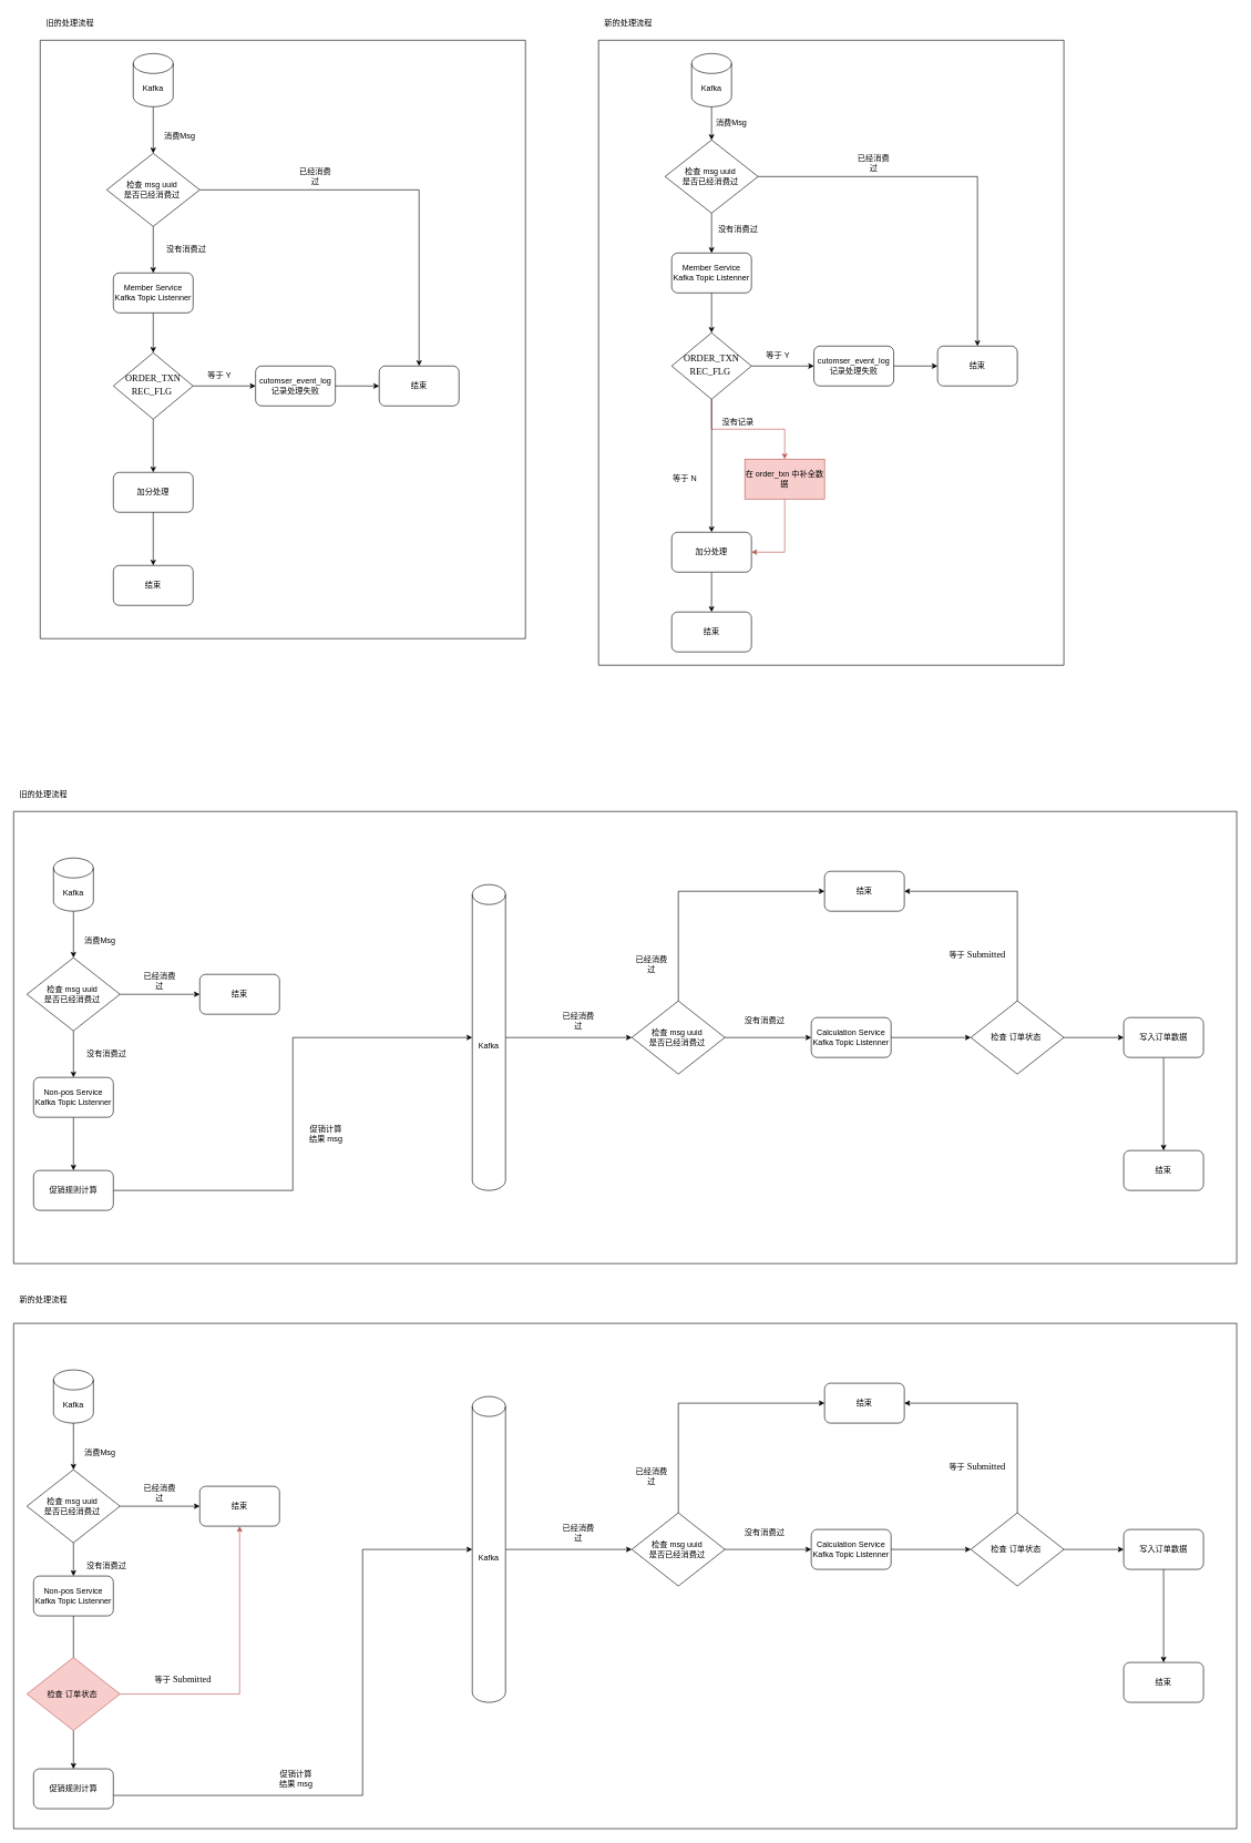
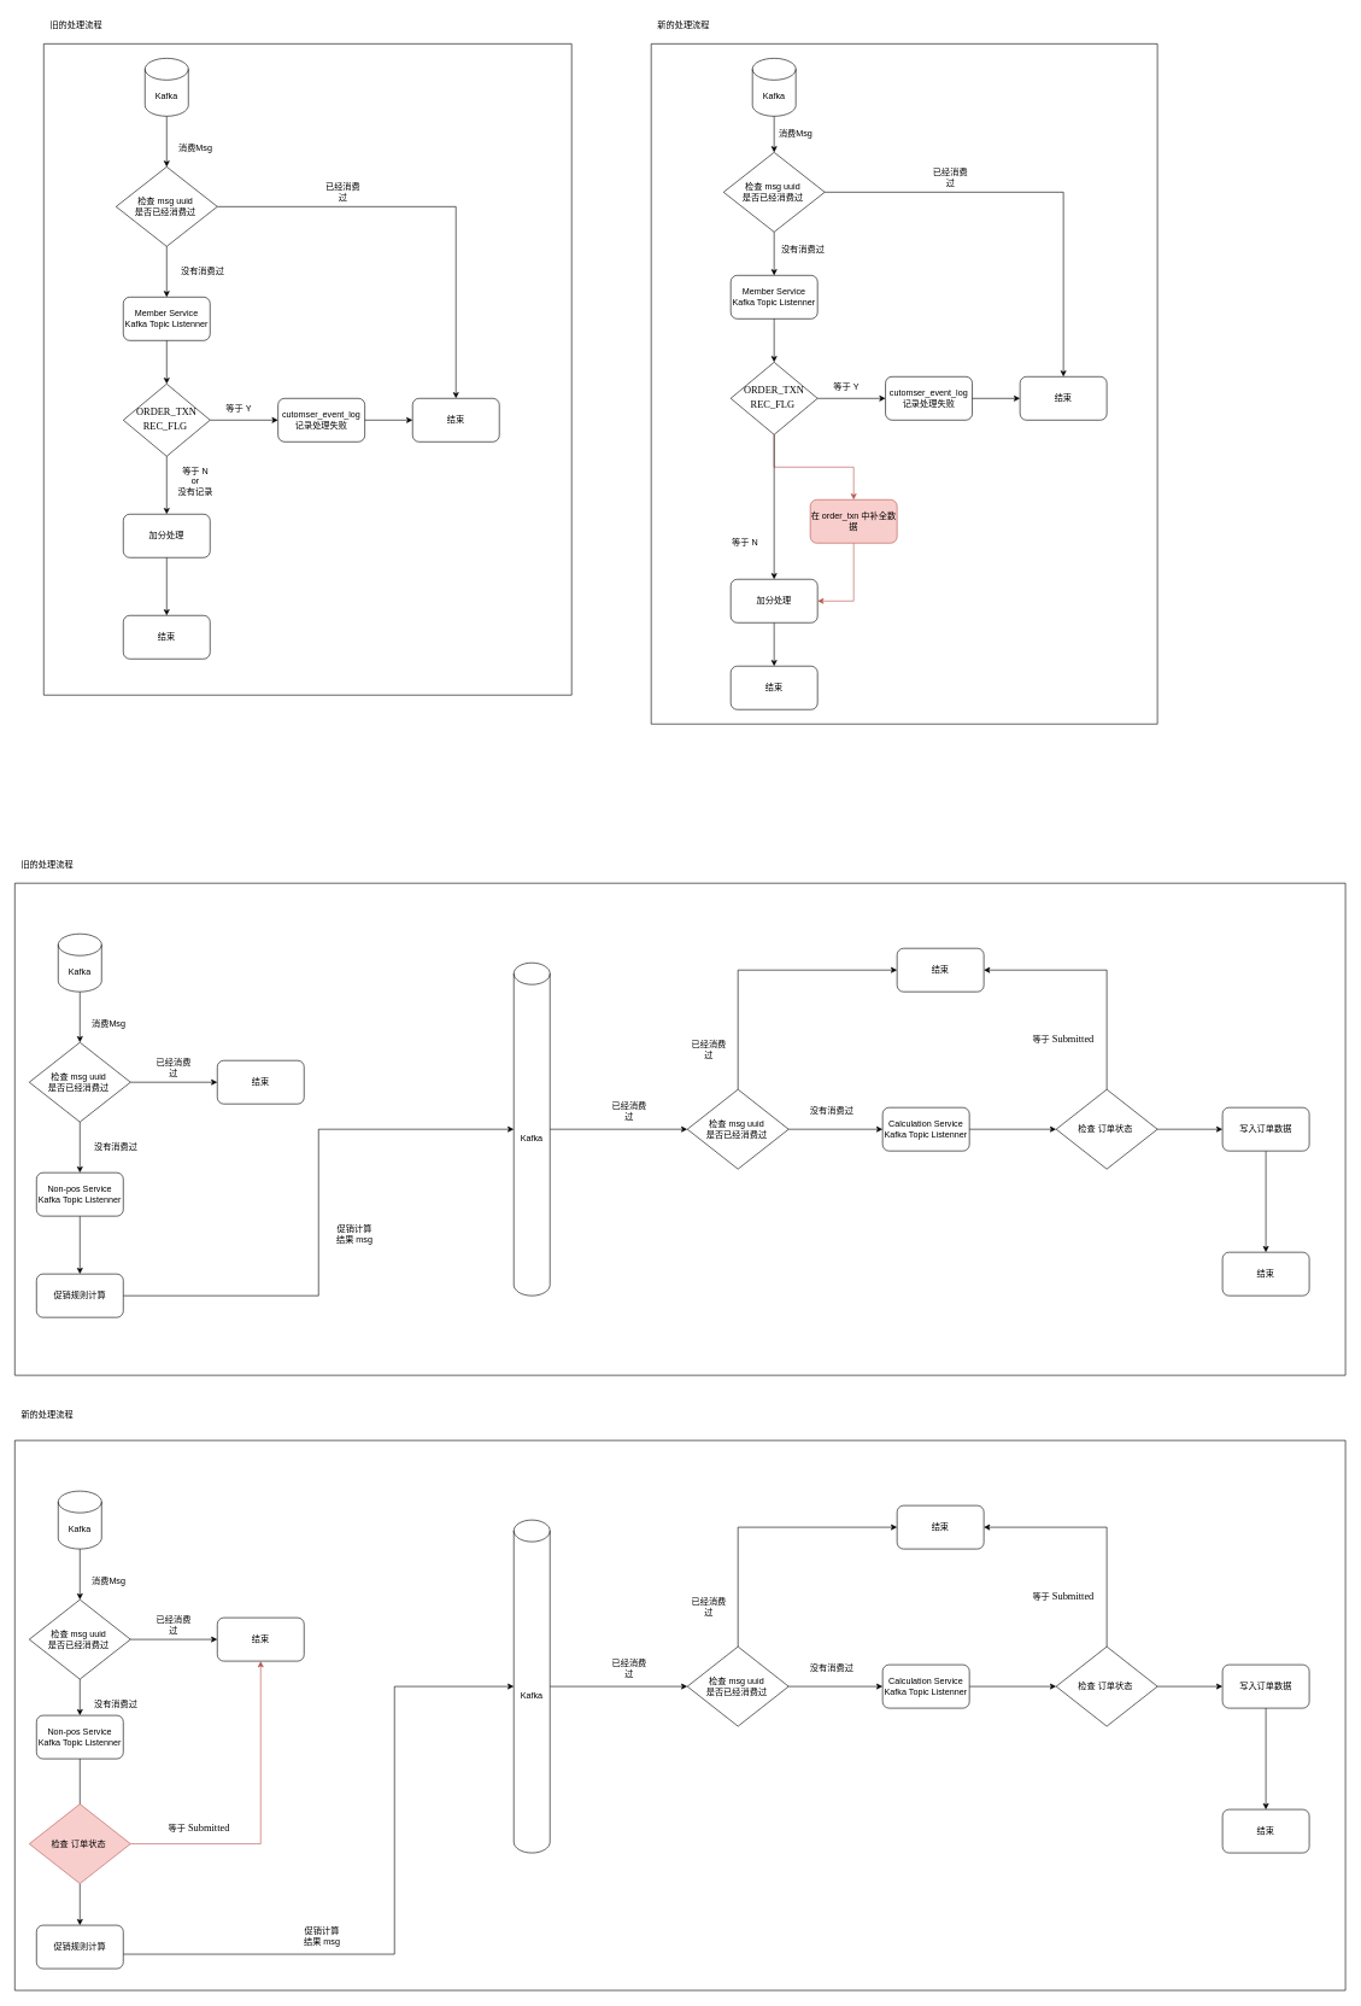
- <mxCell id="43" value="没有记录" style="text;html=1;strokeColor=none;fillColor=none;align=center;verticalAlign=middle;whiteSpace=wrap;rounded=0;" vertex="1" parent="27"><mxGeometry x="160" y="560" width="100" height="30" as="geometry" /></mxCell>
+ <mxCell id="14" value="等于 N &lt;br&gt;or &lt;br&gt;没有记录" style="text;html=1;strokeColor=none;fillColor=none;align=center;verticalAlign=middle;whiteSpace=wrap;rounded=0;" vertex="1" parent="5"><mxGeometry x="160" y="590" width="100" height="30" as="geometry" /></mxCell>
- <mxCell id="44" value="等于 N" style="text;html=1;strokeColor=none;fillColor=none;align=center;verticalAlign=middle;whiteSpace=wrap;rounded=0;" vertex="1" parent="27"><mxGeometry x="100" y="645" width="60" height="30" as="geometry" /></mxCell>
+ <mxCell id="44" value="等于 N" style="text;html=1;strokeColor=none;fillColor=none;align=center;verticalAlign=middle;whiteSpace=wrap;rounded=0;" vertex="1" parent="27"><mxGeometry x="100" y="675" width="60" height="30" as="geometry" /></mxCell>
- <mxCell id="42" value="在 order_txn 中补全数据" style="whiteSpace=wrap;html=1;fillColor=#f8cecc;strokeColor=#b85450;rounded=0;" vertex="1" parent="27"><mxGeometry x="220" y="630" width="120" height="60" as="geometry" /></mxCell>
+ <mxCell id="42" value="在 order_txn 中补全数据" style="rounded=1;whiteSpace=wrap;html=1;fillColor=#f8cecc;strokeColor=#b85450;" vertex="1" parent="27"><mxGeometry x="220" y="630" width="120" height="60" as="geometry" /></mxCell>
